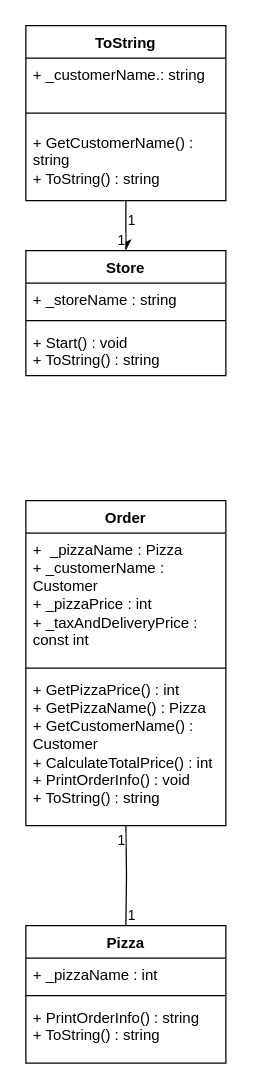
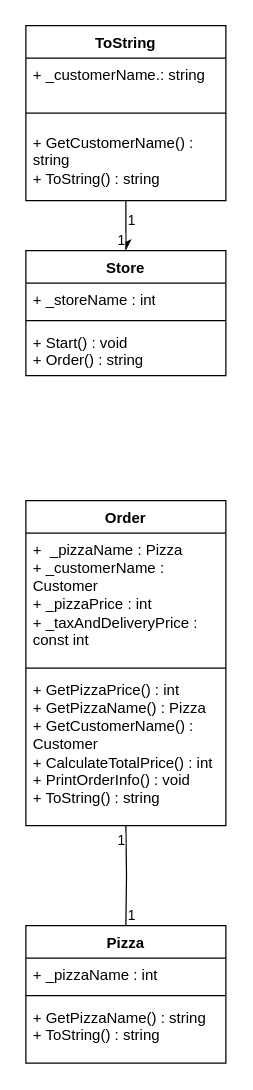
- <mxCell id="7" value="+ _storeName : string" style="text;strokeColor=none;fillColor=none;align=left;verticalAlign=top;spacingLeft=4;spacingRight=4;overflow=hidden;rotatable=0;points=[[0,0.5],[1,0.5]];portConstraint=eastwest;whiteSpace=wrap;html=1;" vertex="1" parent="6"><mxGeometry y="26" width="160" height="26" as="geometry" /></mxCell>
+ <mxCell id="7" value="+ _storeName : int" style="text;strokeColor=none;fillColor=none;align=left;verticalAlign=top;spacingLeft=4;spacingRight=4;overflow=hidden;rotatable=0;points=[[0,0.5],[1,0.5]];portConstraint=eastwest;whiteSpace=wrap;html=1;" vertex="1" parent="6"><mxGeometry y="26" width="160" height="26" as="geometry" /></mxCell>
- <mxCell id="9" value="+ Start() : void&lt;br&gt;+ ToString() : string" style="text;strokeColor=none;fillColor=none;align=left;verticalAlign=top;spacingLeft=4;spacingRight=4;overflow=hidden;rotatable=0;points=[[0,0.5],[1,0.5]];portConstraint=eastwest;whiteSpace=wrap;html=1;" vertex="1" parent="6"><mxGeometry y="60" width="160" height="40" as="geometry" /></mxCell>
+ <mxCell id="9" value="+ Start() : void&lt;br&gt;+ Order() : string" style="text;strokeColor=none;fillColor=none;align=left;verticalAlign=top;spacingLeft=4;spacingRight=4;overflow=hidden;rotatable=0;points=[[0,0.5],[1,0.5]];portConstraint=eastwest;whiteSpace=wrap;html=1;" vertex="1" parent="6"><mxGeometry y="60" width="160" height="40" as="geometry" /></mxCell>
- <mxCell id="23" value="+ PrintOrderInfo() : string&lt;br&gt;+ ToString() : string" style="text;strokeColor=none;fillColor=none;align=left;verticalAlign=top;spacingLeft=4;spacingRight=4;overflow=hidden;rotatable=0;points=[[0,0.5],[1,0.5]];portConstraint=eastwest;whiteSpace=wrap;html=1;" vertex="1" parent="20"><mxGeometry y="60" width="160" height="50" as="geometry" /></mxCell>
+ <mxCell id="23" value="+ GetPizzaName() : string&lt;br&gt;+ ToString() : string" style="text;strokeColor=none;fillColor=none;align=left;verticalAlign=top;spacingLeft=4;spacingRight=4;overflow=hidden;rotatable=0;points=[[0,0.5],[1,0.5]];portConstraint=eastwest;whiteSpace=wrap;html=1;" vertex="1" parent="20"><mxGeometry y="60" width="160" height="50" as="geometry" /></mxCell>
